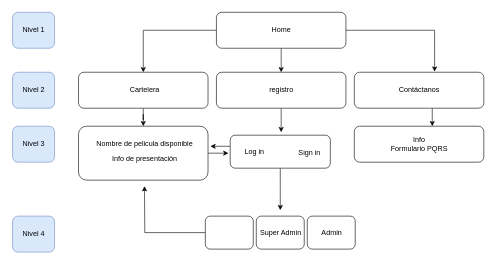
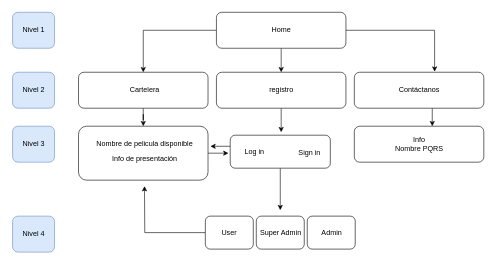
- <mxCell id="31" value="&lt;div&gt;Info&lt;/div&gt;&lt;div&gt;Formulario PQRS&lt;/div&gt;" style="text;html=1;align=center;verticalAlign=middle;resizable=0;points=[];autosize=1;strokeColor=none;fillColor=none;" parent="1" vertex="1"><mxGeometry x="638" y="220" width="120" height="40" as="geometry" /></mxCell>
+ <mxCell id="31" value="&lt;div&gt;Info&lt;/div&gt;&lt;div&gt;Nombre PQRS&lt;/div&gt;" style="text;html=1;align=center;verticalAlign=middle;resizable=0;points=[];autosize=1;strokeColor=none;fillColor=none;" parent="1" vertex="1"><mxGeometry x="638" y="220" width="120" height="40" as="geometry" /></mxCell>
+ <mxCell id="41" value="&lt;div&gt;User&lt;/div&gt;" style="text;html=1;align=center;verticalAlign=middle;resizable=0;points=[];autosize=1;strokeColor=none;fillColor=none;" parent="1" vertex="1"><mxGeometry x="355.5" y="372.5" width="50" height="30" as="geometry" /></mxCell>
